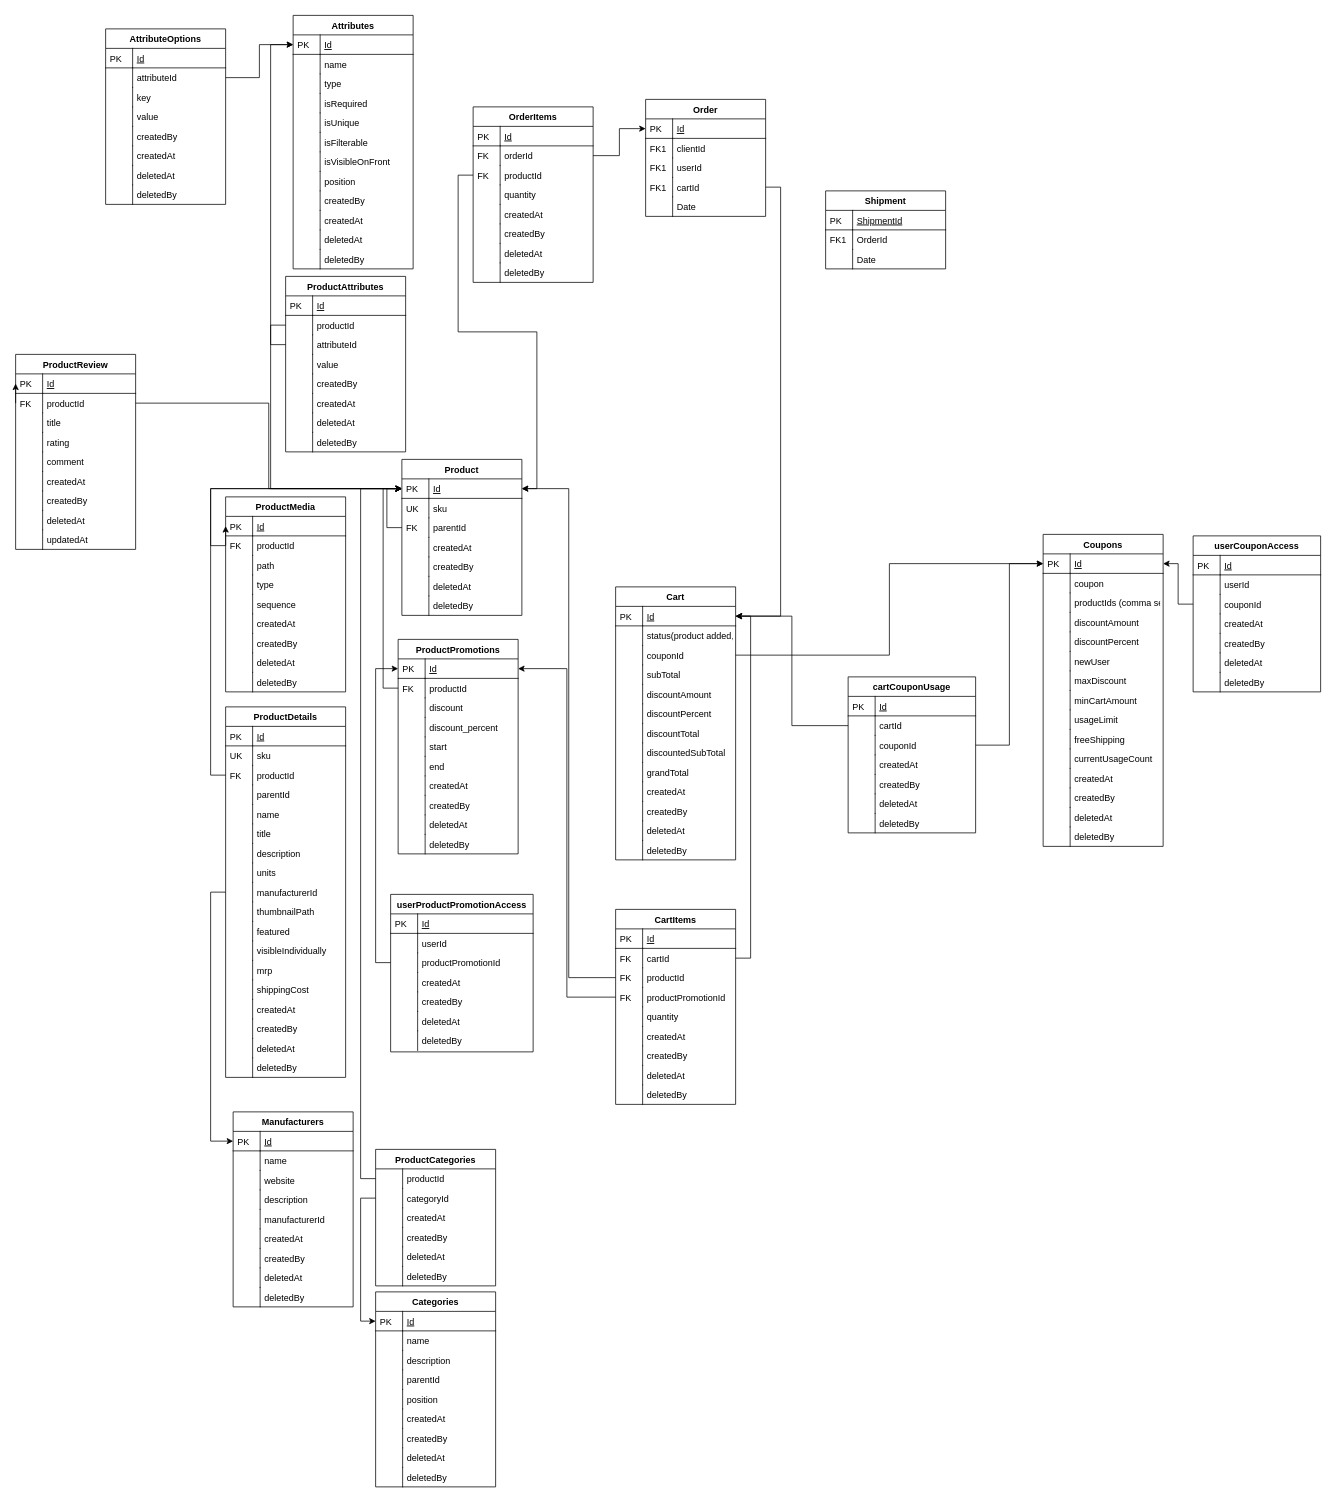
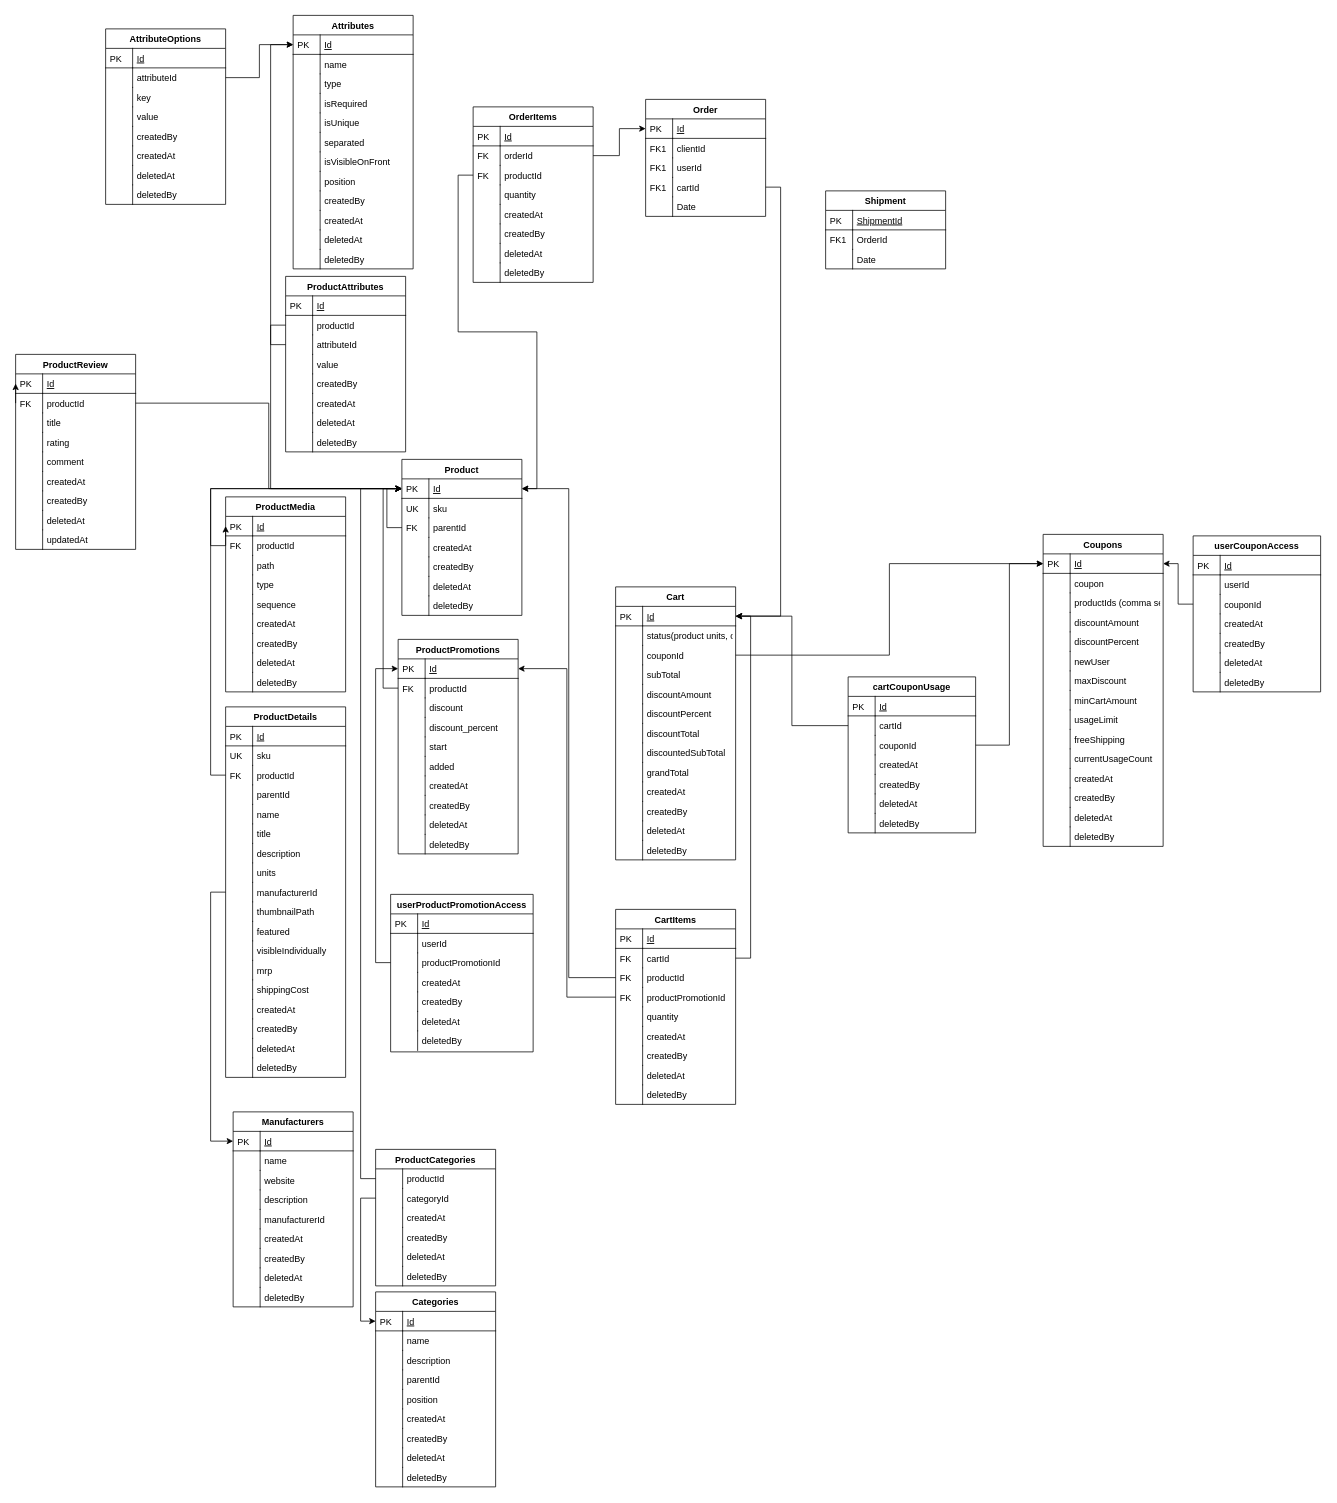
- <mxCell id="353" value="isFilterable" style="shape=partialRectangle;top=0;left=0;right=0;bottom=0;align=left;verticalAlign=top;fillColor=none;spacingLeft=40;spacingRight=4;overflow=hidden;rotatable=0;points=[[0,0.5],[1,0.5]];portConstraint=eastwest;dropTarget=0;rounded=0;shadow=0;strokeWidth=1;" vertex="1" parent="342"><mxGeometry y="156" width="160" height="26" as="geometry" /></mxCell>
+ <mxCell id="353" value="separated" style="shape=partialRectangle;top=0;left=0;right=0;bottom=0;align=left;verticalAlign=top;fillColor=none;spacingLeft=40;spacingRight=4;overflow=hidden;rotatable=0;points=[[0,0.5],[1,0.5]];portConstraint=eastwest;dropTarget=0;rounded=0;shadow=0;strokeWidth=1;" vertex="1" parent="342"><mxGeometry y="156" width="160" height="26" as="geometry" /></mxCell>
- <mxCell id="173" value="status(product added, order created)" style="shape=partialRectangle;top=0;left=0;right=0;bottom=0;align=left;verticalAlign=top;fillColor=none;spacingLeft=40;spacingRight=4;overflow=hidden;rotatable=0;points=[[0,0.5],[1,0.5]];portConstraint=eastwest;dropTarget=0;rounded=0;shadow=0;strokeWidth=1;" parent="170" vertex="1"><mxGeometry y="52" width="160" height="26" as="geometry" /></mxCell>
+ <mxCell id="173" value="status(product units, order created)" style="shape=partialRectangle;top=0;left=0;right=0;bottom=0;align=left;verticalAlign=top;fillColor=none;spacingLeft=40;spacingRight=4;overflow=hidden;rotatable=0;points=[[0,0.5],[1,0.5]];portConstraint=eastwest;dropTarget=0;rounded=0;shadow=0;strokeWidth=1;" parent="170" vertex="1"><mxGeometry y="52" width="160" height="26" as="geometry" /></mxCell>
- <mxCell id="249" value="end" style="shape=partialRectangle;top=0;left=0;right=0;bottom=0;align=left;verticalAlign=top;fillColor=none;spacingLeft=40;spacingRight=4;overflow=hidden;rotatable=0;points=[[0,0.5],[1,0.5]];portConstraint=eastwest;dropTarget=0;rounded=0;shadow=0;strokeWidth=1;" parent="238" vertex="1"><mxGeometry y="156" width="160" height="26" as="geometry" /></mxCell>
+ <mxCell id="249" value="added" style="shape=partialRectangle;top=0;left=0;right=0;bottom=0;align=left;verticalAlign=top;fillColor=none;spacingLeft=40;spacingRight=4;overflow=hidden;rotatable=0;points=[[0,0.5],[1,0.5]];portConstraint=eastwest;dropTarget=0;rounded=0;shadow=0;strokeWidth=1;" parent="238" vertex="1"><mxGeometry y="156" width="160" height="26" as="geometry" /></mxCell>
